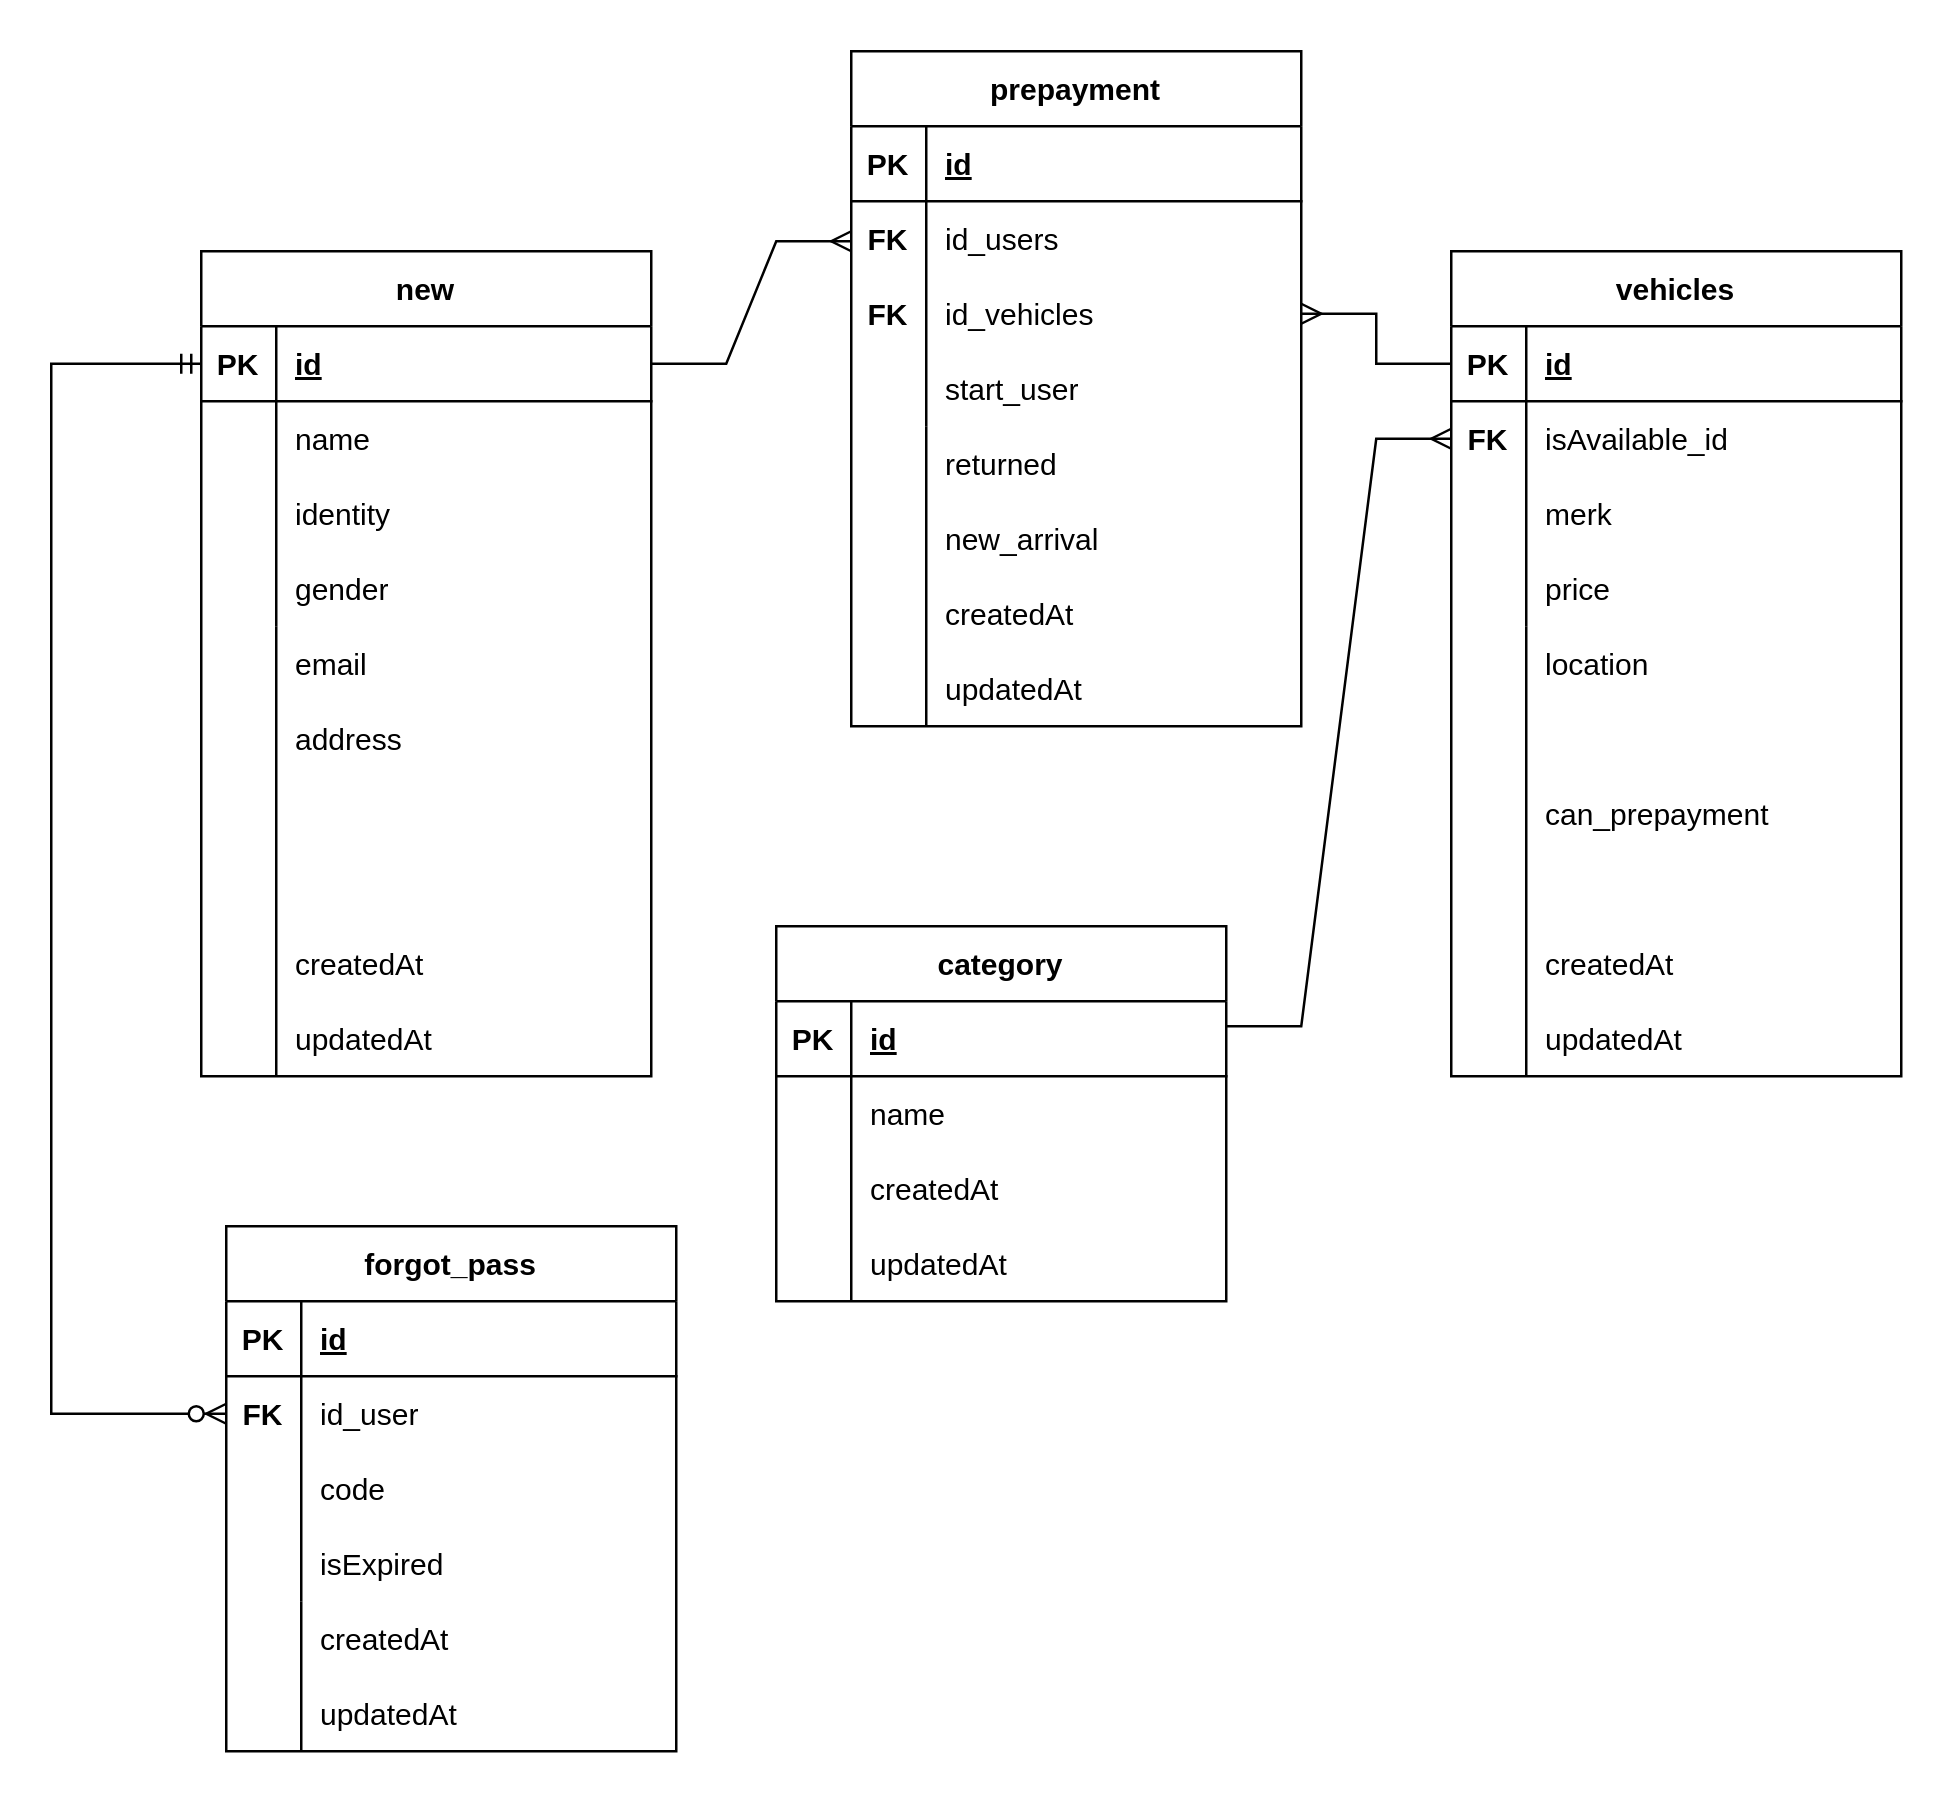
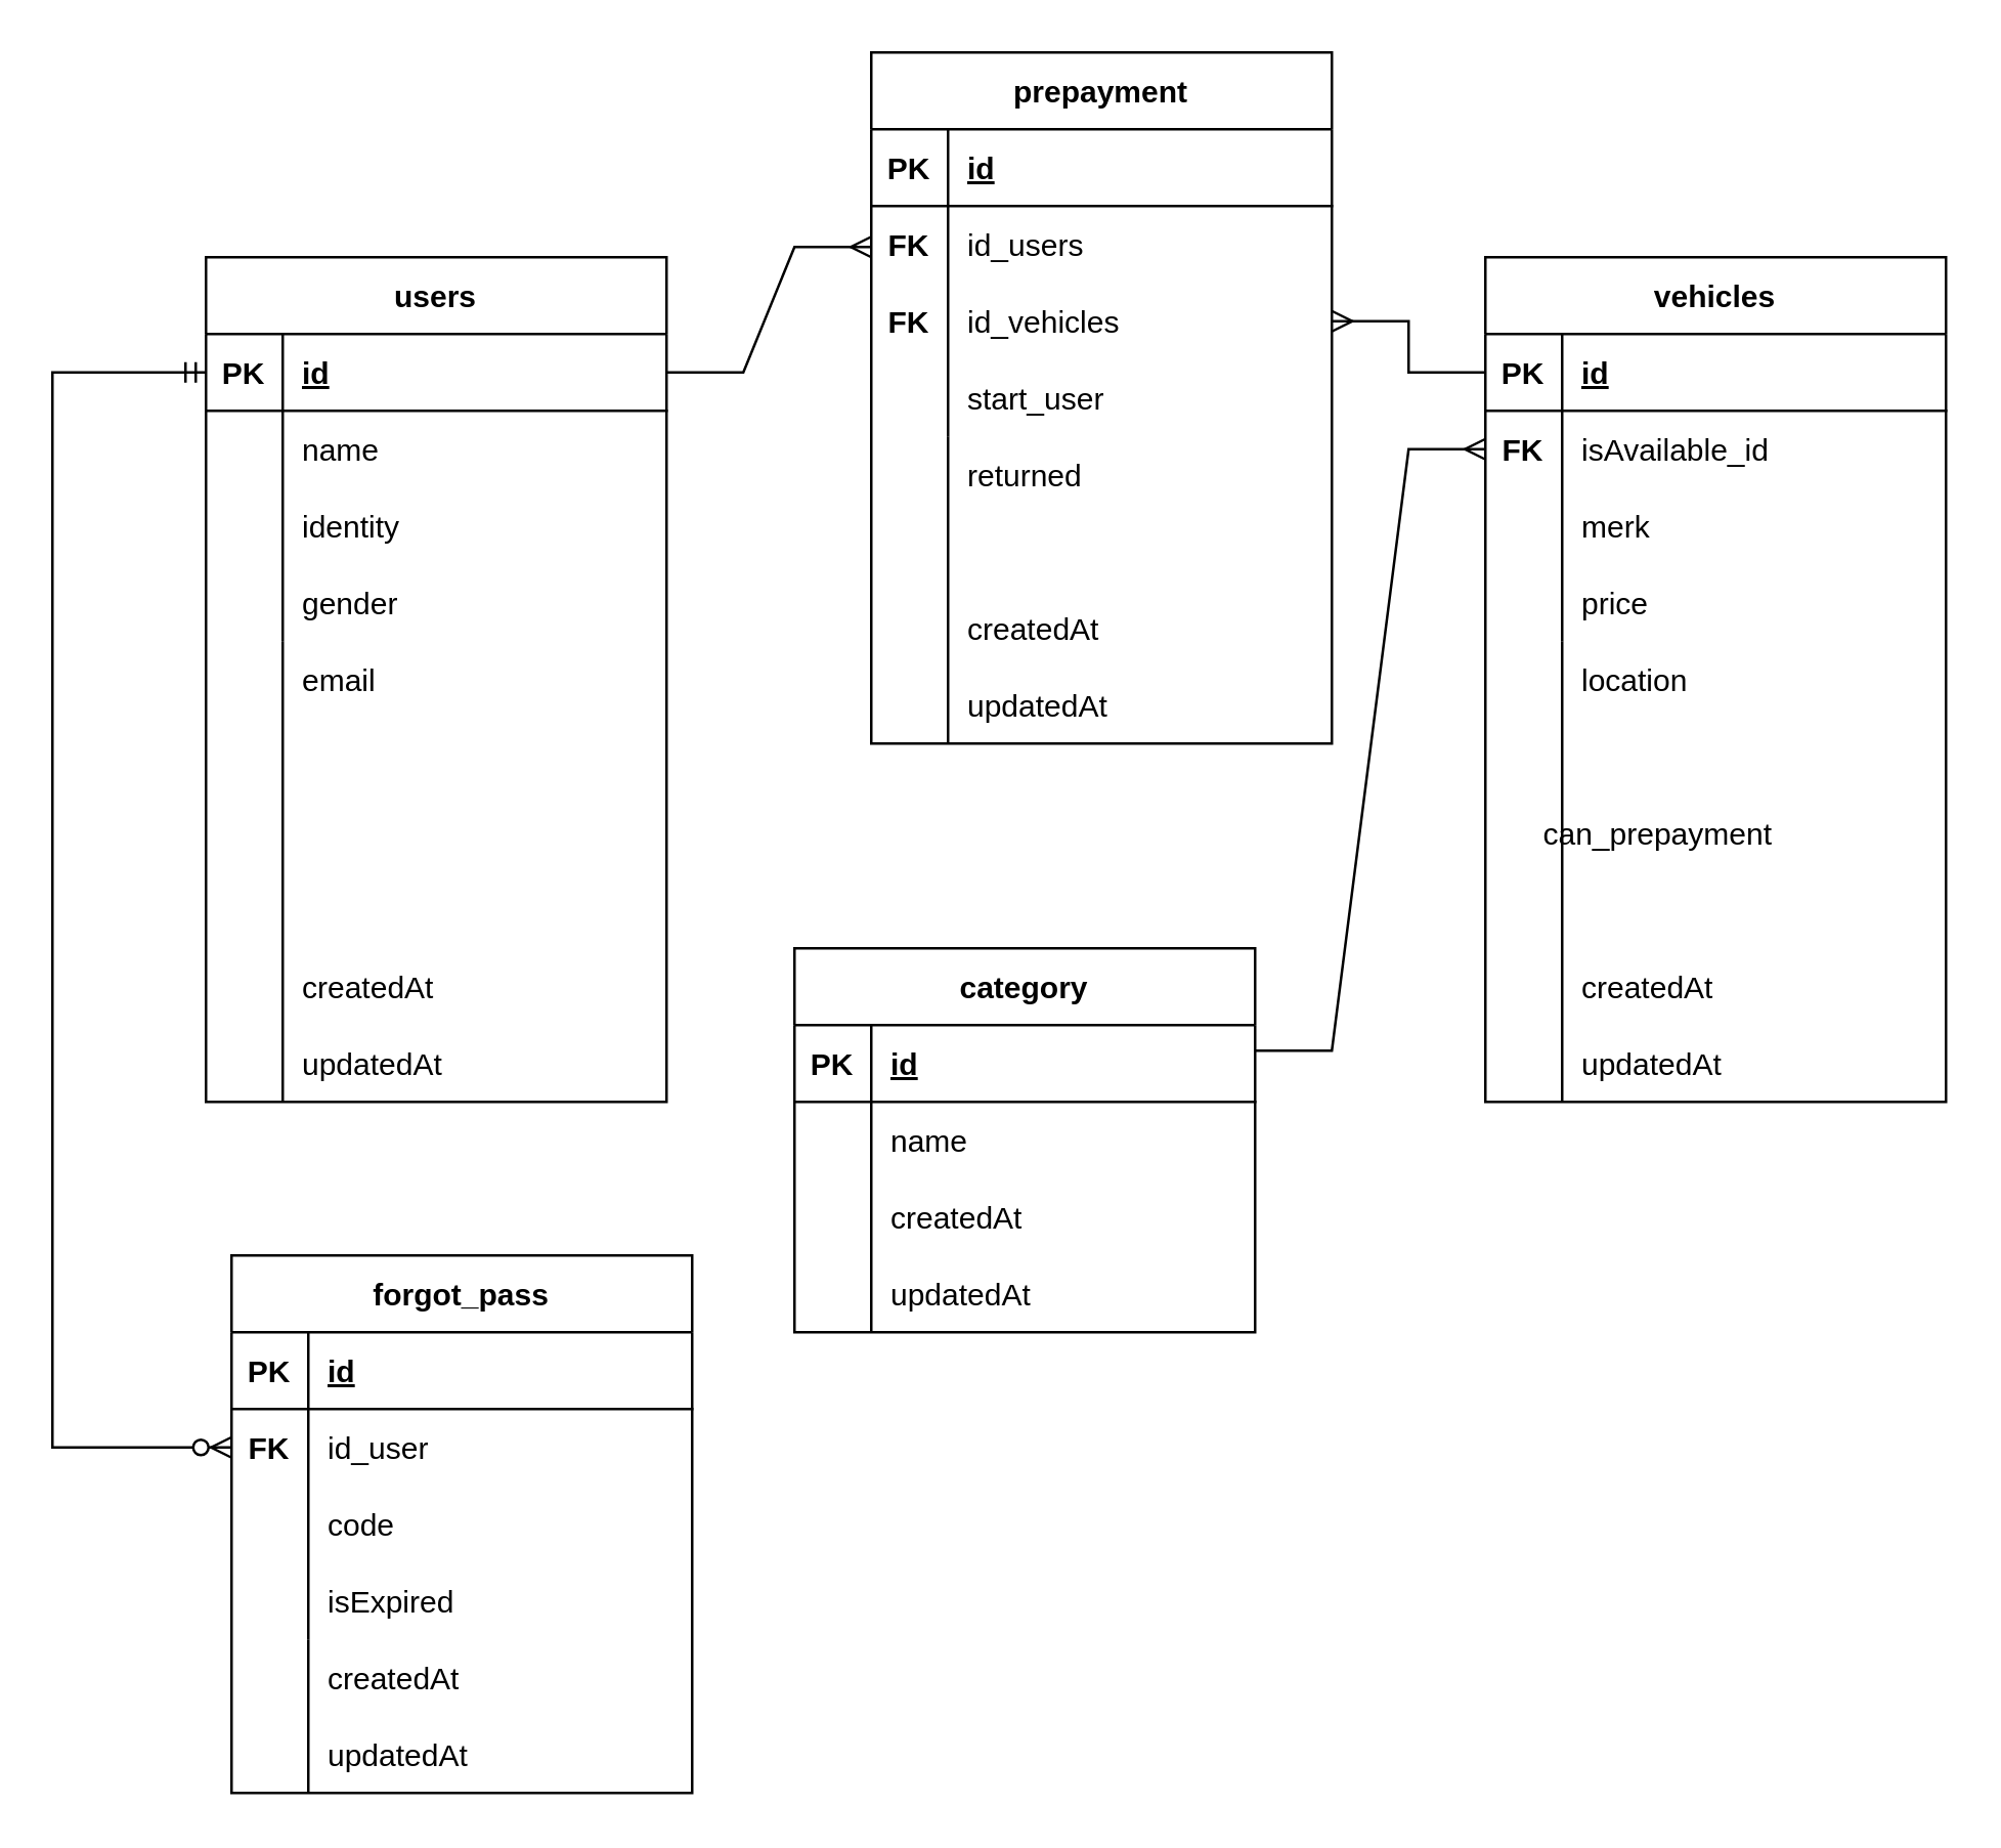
- <mxCell id="2" value="new" style="shape=table;startSize=30;container=1;collapsible=1;childLayout=tableLayout;fixedRows=1;rowLines=0;fontStyle=1;align=center;resizeLast=1;fontSize=12;" parent="1" vertex="1"><mxGeometry x="80" y="100" width="180" height="330" as="geometry"><mxRectangle x="440" y="220" width="70" height="30" as="alternateBounds" /></mxGeometry></mxCell>
+ <mxCell id="2" value="users" style="shape=table;startSize=30;container=1;collapsible=1;childLayout=tableLayout;fixedRows=1;rowLines=0;fontStyle=1;align=center;resizeLast=1;fontSize=12;" parent="1" vertex="1"><mxGeometry x="80" y="100" width="180" height="330" as="geometry"><mxRectangle x="440" y="220" width="70" height="30" as="alternateBounds" /></mxGeometry></mxCell>
- <mxCell id="34" value="new_arrival" style="shape=partialRectangle;connectable=0;fillColor=none;top=0;left=0;bottom=0;right=0;align=left;spacingLeft=6;overflow=hidden;fontSize=12;" parent="1" vertex="1"><mxGeometry x="370" y="200" width="150" height="30" as="geometry"><mxRectangle width="150" height="30" as="alternateBounds" /></mxGeometry></mxCell>
- <mxCell id="16" value="address" style="shape=partialRectangle;connectable=0;fillColor=none;top=0;left=0;bottom=0;right=0;align=left;spacingLeft=6;overflow=hidden;fontSize=12;" parent="1" vertex="1"><mxGeometry x="110" y="280" width="150" height="30" as="geometry"><mxRectangle width="150" height="30" as="alternateBounds" /></mxGeometry></mxCell>
- <mxCell id="53" value="can_prepayment" style="shape=partialRectangle;connectable=0;fillColor=none;top=0;left=0;bottom=0;right=0;align=left;spacingLeft=6;overflow=hidden;fontSize=12;" parent="1" vertex="1"><mxGeometry x="610" y="310" width="150" height="30" as="geometry"><mxRectangle width="150" height="30" as="alternateBounds" /></mxGeometry></mxCell>
+ <mxCell id="53" value="can_prepayment" style="shape=partialRectangle;connectable=0;fillColor=none;top=0;left=0;bottom=0;right=0;align=left;spacingLeft=6;overflow=hidden;fontSize=12;" parent="1" vertex="1"><mxGeometry x="595" y="310" width="150" height="30" as="geometry"><mxRectangle width="150" height="30" as="alternateBounds" /></mxGeometry></mxCell>
